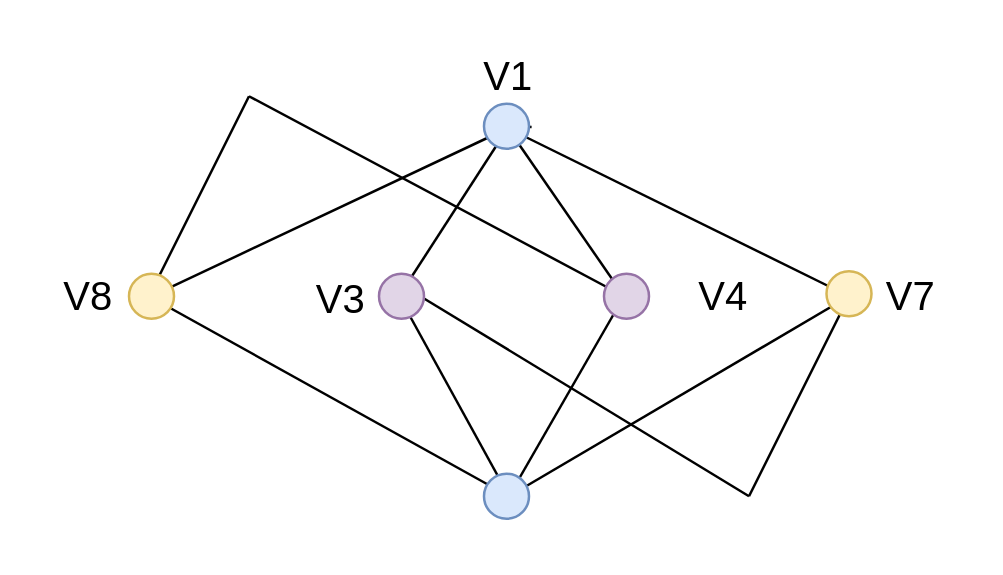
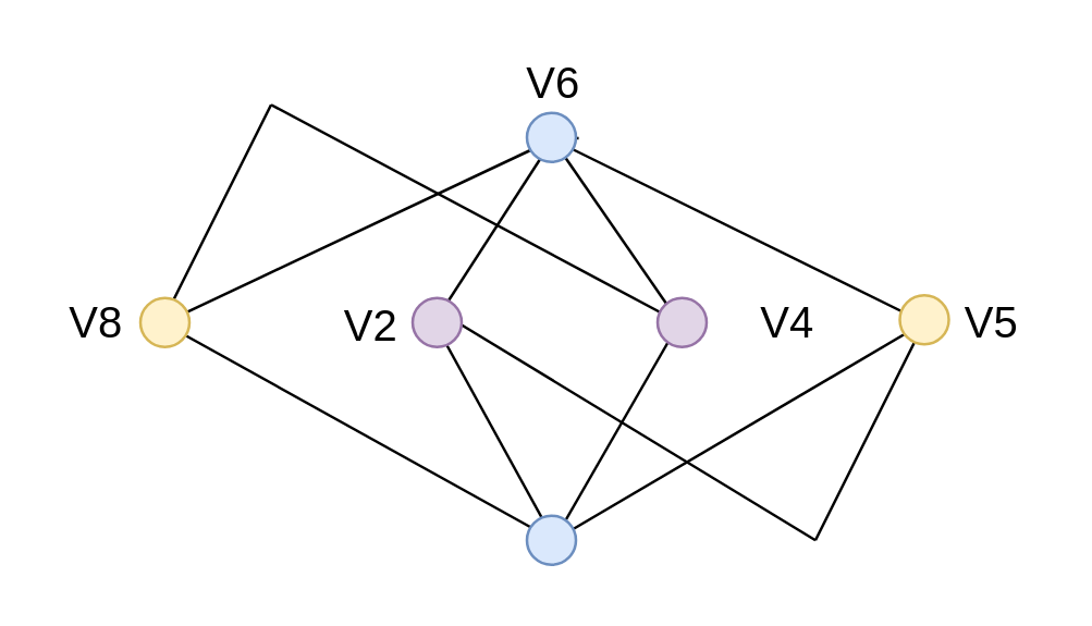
- <mxCell id="22" value="V1" style="text;strokeColor=none;fillColor=none;html=1;align=center;verticalAlign=middle;whiteSpace=wrap;rounded=0;fontSize=16;" vertex="1" parent="1"><mxGeometry x="188" y="20" width="30" height="20" as="geometry" /></mxCell>
+ <mxCell id="22" value="V6" style="text;strokeColor=none;fillColor=none;html=1;align=center;verticalAlign=middle;whiteSpace=wrap;rounded=0;fontSize=16;" vertex="1" parent="1"><mxGeometry x="188" y="20" width="30" height="20" as="geometry" /></mxCell>
- <mxCell id="24" value="V7" style="text;strokeColor=none;fillColor=none;html=1;align=center;verticalAlign=middle;whiteSpace=wrap;rounded=0;fontSize=16;" vertex="1" parent="1"><mxGeometry x="349" y="108" width="30" height="20" as="geometry" /></mxCell>
+ <mxCell id="24" value="V5" style="text;strokeColor=none;fillColor=none;html=1;align=center;verticalAlign=middle;whiteSpace=wrap;rounded=0;fontSize=16;" vertex="1" parent="1"><mxGeometry x="349" y="108" width="30" height="20" as="geometry" /></mxCell>
- <mxCell id="25" value="V3" style="text;strokeColor=none;fillColor=none;html=1;align=center;verticalAlign=middle;whiteSpace=wrap;rounded=0;fontSize=16;" vertex="1" parent="1"><mxGeometry x="121" y="109" width="30" height="20" as="geometry" /></mxCell>
+ <mxCell id="25" value="V2" style="text;strokeColor=none;fillColor=none;html=1;align=center;verticalAlign=middle;whiteSpace=wrap;rounded=0;fontSize=16;" vertex="1" parent="1"><mxGeometry x="121" y="109" width="30" height="20" as="geometry" /></mxCell>
